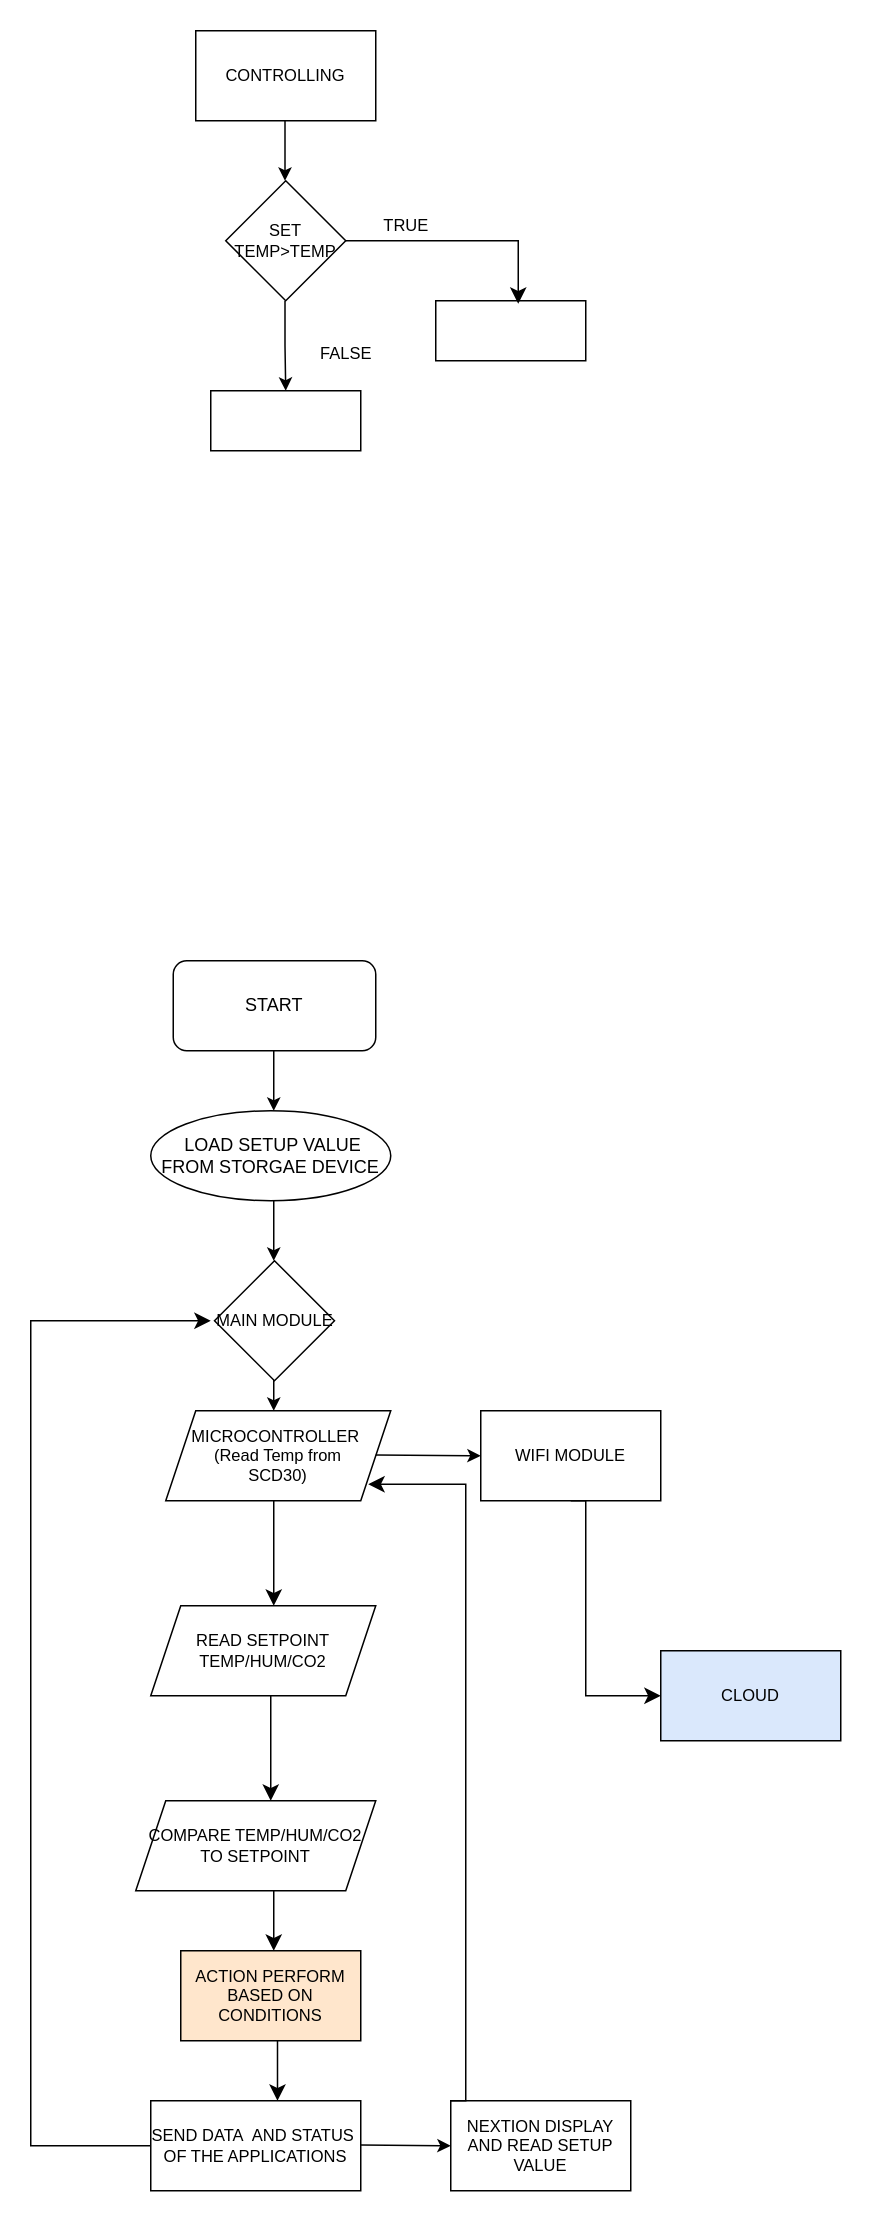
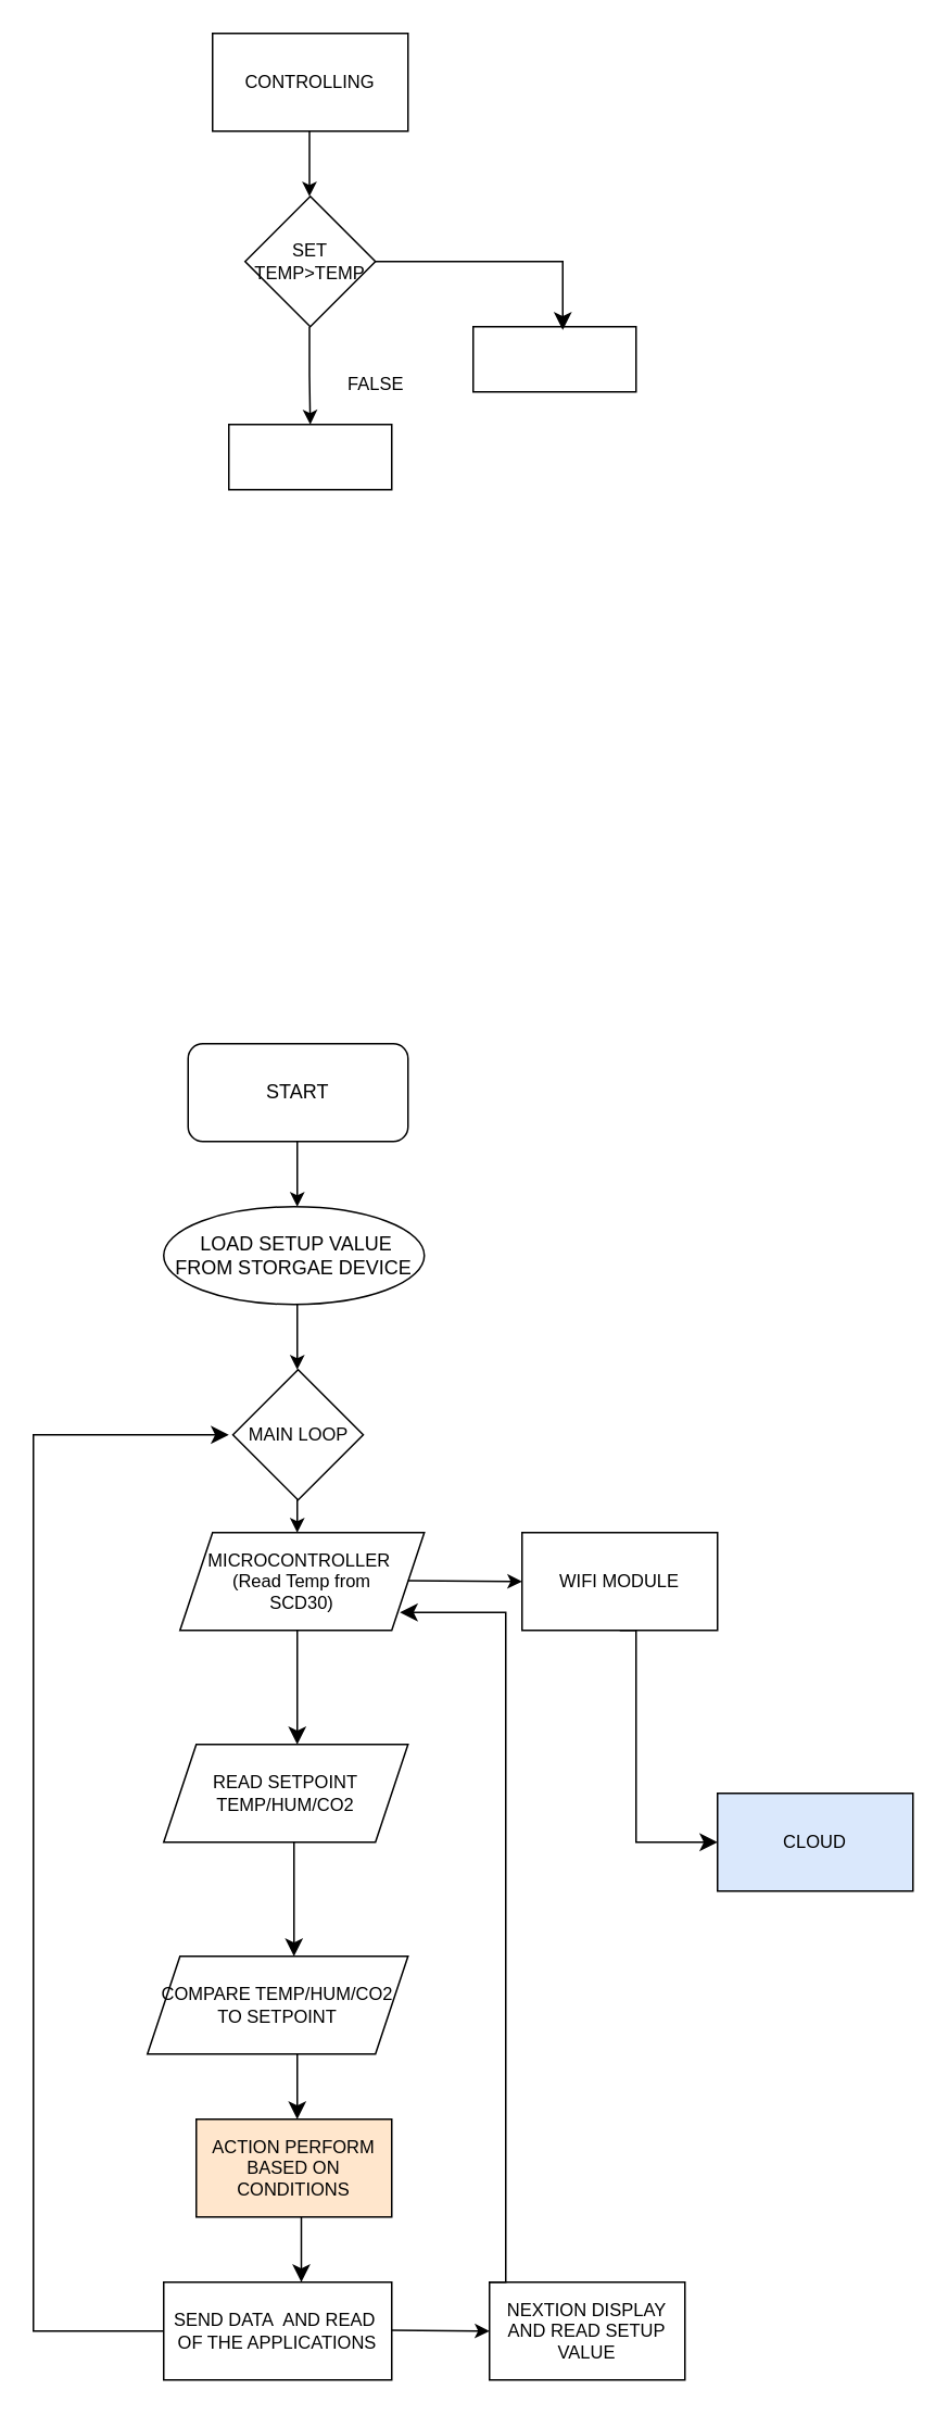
- <mxCell id="31" value="TRUE" style="text;html=1;align=center;verticalAlign=middle;resizable=0;points=[];autosize=1;strokeColor=none;fillColor=none;fontSize=11;fontFamily=Helvetica;fontColor=default;" parent="1" vertex="1"><mxGeometry x="245" y="135" width="50" height="30" as="geometry" /></mxCell>
- <mxCell id="20" value="MAIN MODULE" style="rhombus;whiteSpace=wrap;html=1;fontFamily=Helvetica;fontSize=11;fontColor=default;" parent="1" vertex="1"><mxGeometry x="142.5" y="840" width="80" height="80" as="geometry" /></mxCell>
+ <mxCell id="20" value="MAIN LOOP" style="rhombus;whiteSpace=wrap;html=1;fontFamily=Helvetica;fontSize=11;fontColor=default;" parent="1" vertex="1"><mxGeometry x="142.5" y="840" width="80" height="80" as="geometry" /></mxCell>
- <mxCell id="15" value="SEND DATA&amp;nbsp; AND STATUS&amp;nbsp;&lt;br&gt;OF THE APPLICATIONS" style="rounded=0;whiteSpace=wrap;html=1;fontFamily=Helvetica;fontSize=11;fontColor=default;" parent="1" vertex="1"><mxGeometry x="100" y="1400" width="140" height="60" as="geometry" /></mxCell>
+ <mxCell id="15" value="SEND DATA&amp;nbsp; AND READ&amp;nbsp;&lt;br&gt;OF THE APPLICATIONS" style="rounded=0;whiteSpace=wrap;html=1;fontFamily=Helvetica;fontSize=11;fontColor=default;" parent="1" vertex="1"><mxGeometry x="100" y="1400" width="140" height="60" as="geometry" /></mxCell>
